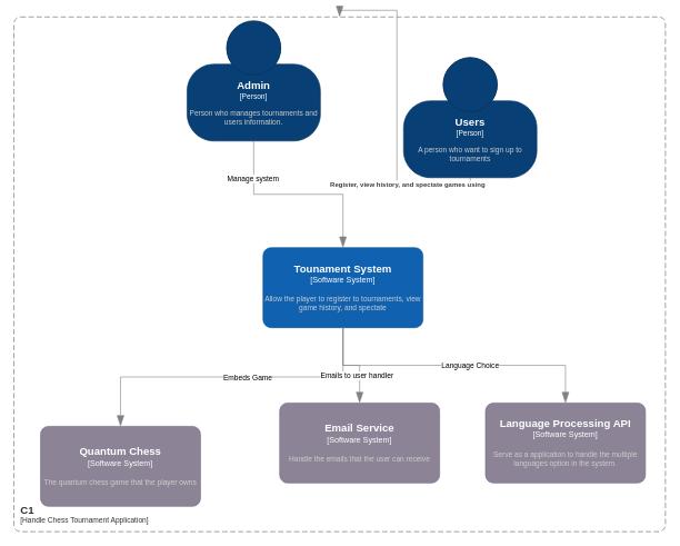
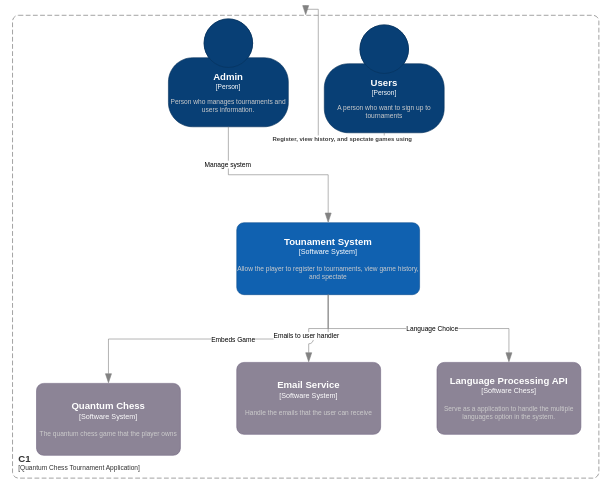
- <mxCell id="2" value="&lt;font style=&quot;font-size: 16px&quot;&gt;&lt;b&gt;Users&lt;/b&gt;&lt;/font&gt;&lt;div&gt;[Person]&lt;/div&gt;&lt;br&gt;&lt;div&gt;&lt;font style=&quot;font-size: 11px&quot;&gt;&lt;font color=&quot;#cccccc&quot;&gt;A person who want to sign up to tournaments&lt;/font&gt;&lt;/div&gt;" style="html=1;fontSize=11;dashed=0;whiteSpace=wrap;fillColor=#083F75;strokeColor=#06315C;fontColor=#ffffff;shape=mxgraph.c4.person2;align=center;metaEdit=1;points=[[0.5,0,0],[1,0.5,0],[1,0.75,0],[0.75,1,0],[0.5,1,0],[0.25,1,0],[0,0.75,0],[0,0.5,0]];resizable=0;" parent="1" vertex="1"><mxGeometry x="605" y="81" width="200" height="180" as="geometry" /></mxCell>
+ <mxCell id="2" value="&lt;font style=&quot;font-size: 16px&quot;&gt;&lt;b&gt;Users&lt;/b&gt;&lt;/font&gt;&lt;div&gt;[Person]&lt;/div&gt;&lt;br&gt;&lt;div&gt;&lt;font style=&quot;font-size: 11px&quot;&gt;&lt;font color=&quot;#cccccc&quot;&gt;A person who want to sign up to tournaments&lt;/font&gt;&lt;/div&gt;" style="html=1;fontSize=11;dashed=0;whiteSpace=wrap;fillColor=#083F75;strokeColor=#06315C;fontColor=#ffffff;shape=mxgraph.c4.person2;align=center;metaEdit=1;points=[[0.5,0,0],[1,0.5,0],[1,0.75,0],[0.75,1,0],[0.5,1,0],[0.25,1,0],[0,0.75,0],[0,0.5,0]];resizable=0;" parent="1" vertex="1"><mxGeometry x="540" y="36" width="200" height="180" as="geometry" /></mxCell>
- <mxCell id="3" value="&lt;font style=&quot;font-size: 16px&quot;&gt;&lt;b&gt;Tounament System&lt;/b&gt;&lt;/font&gt;&lt;div&gt;[Software System]&lt;/div&gt;&lt;br&gt;&lt;div&gt;&lt;font style=&quot;font-size: 11px&quot;&gt;&lt;font color=&quot;#cccccc&quot;&gt;Allow the player to register to tournaments, view game history, and spectate&lt;/font&gt;&lt;/div&gt;" style="rounded=1;whiteSpace=wrap;html=1;labelBackgroundColor=none;fillColor=#1061B0;fontColor=#ffffff;align=center;arcSize=10;strokeColor=#0D5091;metaEdit=1;resizable=0;points=[[0.25,0,0],[0.5,0,0],[0.75,0,0],[1,0.25,0],[1,0.5,0],[1,0.75,0],[0.75,1,0],[0.5,1,0],[0.25,1,0],[0,0.75,0],[0,0.5,0],[0,0.25,0]];" parent="1" vertex="1"><mxGeometry x="394" y="366" width="240" height="120" as="geometry" /></mxCell>
+ <mxCell id="3" value="&lt;font style=&quot;font-size: 16px&quot;&gt;&lt;b&gt;Tounament System&lt;/b&gt;&lt;/font&gt;&lt;div&gt;[Software System]&lt;/div&gt;&lt;br&gt;&lt;div&gt;&lt;font style=&quot;font-size: 11px&quot;&gt;&lt;font color=&quot;#cccccc&quot;&gt;Allow the player to register to tournaments, view game history, and spectate&lt;/font&gt;&lt;/div&gt;" style="rounded=1;whiteSpace=wrap;html=1;labelBackgroundColor=none;fillColor=#1061B0;fontColor=#ffffff;align=center;arcSize=10;strokeColor=#0D5091;metaEdit=1;resizable=0;points=[[0.25,0,0],[0.5,0,0],[0.75,0,0],[1,0.25,0],[1,0.5,0],[1,0.75,0],[0.75,1,0],[0.5,1,0],[0.25,1,0],[0,0.75,0],[0,0.5,0],[0,0.25,0]];" parent="1" vertex="1"><mxGeometry x="394" y="366" width="305" height="120" as="geometry" /></mxCell>
- <mxCell id="12" value="&lt;font style=&quot;font-size: 16px&quot;&gt;&lt;b&gt;Email Service&lt;/b&gt;&lt;/font&gt;&lt;div&gt;[Software System]&lt;/div&gt;&lt;br&gt;&lt;div&gt;&lt;font style=&quot;font-size: 11px&quot;&gt;&lt;font color=&quot;#cccccc&quot;&gt;Handle the emails that the user can receive&lt;/font&gt;&lt;/div&gt;" style="rounded=1;whiteSpace=wrap;html=1;labelBackgroundColor=none;fillColor=#8C8496;fontColor=#ffffff;align=center;arcSize=10;strokeColor=#736782;metaEdit=1;resizable=0;points=[[0.25,0,0],[0.5,0,0],[0.75,0,0],[1,0.25,0],[1,0.5,0],[1,0.75,0],[0.75,1,0],[0.5,1,0],[0.25,1,0],[0,0.75,0],[0,0.5,0],[0,0.25,0]];" parent="1" vertex="1"><mxGeometry x="419" y="599" width="240" height="120" as="geometry" /></mxCell>
+ <mxCell id="12" value="&lt;font style=&quot;font-size: 16px&quot;&gt;&lt;b&gt;Email Service&lt;/b&gt;&lt;/font&gt;&lt;div&gt;[Software System]&lt;/div&gt;&lt;br&gt;&lt;div&gt;&lt;font style=&quot;font-size: 11px&quot;&gt;&lt;font color=&quot;#cccccc&quot;&gt;Handle the emails that the user can receive&lt;/font&gt;&lt;/div&gt;" style="rounded=1;whiteSpace=wrap;html=1;labelBackgroundColor=none;fillColor=#8C8496;fontColor=#ffffff;align=center;arcSize=10;strokeColor=#736782;metaEdit=1;resizable=0;points=[[0.25,0,0],[0.5,0,0],[0.75,0,0],[1,0.25,0],[1,0.5,0],[1,0.75,0],[0.75,1,0],[0.5,1,0],[0.25,1,0],[0,0.75,0],[0,0.5,0],[0,0.25,0]];" parent="1" vertex="1"><mxGeometry x="394" y="599" width="240" height="120" as="geometry" /></mxCell>
- <mxCell id="17" value="&lt;font style=&quot;font-size: 16px&quot;&gt;&lt;b&gt;Language Processing API&lt;/b&gt;&lt;/font&gt;&lt;div&gt;[Software System]&lt;/div&gt;&lt;br&gt;&lt;div&gt;&lt;font style=&quot;font-size: 11px&quot;&gt;&lt;font color=&quot;#cccccc&quot;&gt;Serve as a application to handle the multiple languages option in the system.&lt;/font&gt;&lt;/div&gt;" style="rounded=1;whiteSpace=wrap;html=1;labelBackgroundColor=none;fillColor=#8C8496;fontColor=#ffffff;align=center;arcSize=10;strokeColor=#736782;metaEdit=1;resizable=0;points=[[0.25,0,0],[0.5,0,0],[0.75,0,0],[1,0.25,0],[1,0.5,0],[1,0.75,0],[0.75,1,0],[0.5,1,0],[0.25,1,0],[0,0.75,0],[0,0.5,0],[0,0.25,0]];" parent="1" vertex="1"><mxGeometry x="728" y="599" width="240" height="120" as="geometry" /></mxCell>
+ <mxCell id="17" value="&lt;font style=&quot;font-size: 16px&quot;&gt;&lt;b&gt;Language Processing API&lt;/b&gt;&lt;/font&gt;&lt;div&gt;[Software Chess]&lt;/div&gt;&lt;br&gt;&lt;div&gt;&lt;font style=&quot;font-size: 11px&quot;&gt;&lt;font color=&quot;#cccccc&quot;&gt;Serve as a application to handle the multiple languages option in the system.&lt;/font&gt;&lt;/div&gt;" style="rounded=1;whiteSpace=wrap;html=1;labelBackgroundColor=none;fillColor=#8C8496;fontColor=#ffffff;align=center;arcSize=10;strokeColor=#736782;metaEdit=1;resizable=0;points=[[0.25,0,0],[0.5,0,0],[0.75,0,0],[1,0.25,0],[1,0.5,0],[1,0.75,0],[0.75,1,0],[0.5,1,0],[0.25,1,0],[0,0.75,0],[0,0.5,0],[0,0.25,0]];" parent="1" vertex="1"><mxGeometry x="728" y="599" width="240" height="120" as="geometry" /></mxCell>
- <mxCell id="11" value="&lt;font style=&quot;font-size: 16px&quot;&gt;&lt;b&gt;&lt;div style=&quot;text-align: left&quot;&gt;C1&lt;/div&gt;&lt;/b&gt;&lt;/font&gt;&lt;div style=&quot;text-align: left&quot;&gt;[Handle Chess Tournament Application]&lt;/div&gt;" style="rounded=1;fontSize=11;whiteSpace=wrap;html=1;dashed=1;arcSize=20;fillColor=none;strokeColor=#666666;fontColor=#333333;labelBackgroundColor=none;align=left;verticalAlign=bottom;labelBorderColor=none;spacingTop=0;spacing=10;dashPattern=8 4;metaEdit=1;rotatable=0;perimeter=rectanglePerimeter;noLabel=0;labelPadding=0;allowArrows=0;connectable=0;expand=0;recursiveResize=0;editable=1;pointerEvents=0;absoluteArcSize=1;points=[[0.25,0,0],[0.5,0,0],[0.75,0,0],[1,0.25,0],[1,0.5,0],[1,0.75,0],[0.75,1,0],[0.5,1,0],[0.25,1,0],[0,0.75,0],[0,0.5,0],[0,0.25,0]];" parent="1" vertex="1"><mxGeometry x="20" y="20" width="978" height="772" as="geometry" /></mxCell>
+ <mxCell id="11" value="&lt;font style=&quot;font-size: 16px&quot;&gt;&lt;b&gt;&lt;div style=&quot;text-align: left&quot;&gt;C1&lt;/div&gt;&lt;/b&gt;&lt;/font&gt;&lt;div style=&quot;text-align: left&quot;&gt;[Quantum Chess Tournament Application]&lt;/div&gt;" style="rounded=1;fontSize=11;whiteSpace=wrap;html=1;dashed=1;arcSize=20;fillColor=none;strokeColor=#666666;fontColor=#333333;labelBackgroundColor=none;align=left;verticalAlign=bottom;labelBorderColor=none;spacingTop=0;spacing=10;dashPattern=8 4;metaEdit=1;rotatable=0;perimeter=rectanglePerimeter;noLabel=0;labelPadding=0;allowArrows=0;connectable=0;expand=0;recursiveResize=0;editable=1;pointerEvents=0;absoluteArcSize=1;points=[[0.25,0,0],[0.5,0,0],[0.75,0,0],[1,0.25,0],[1,0.5,0],[1,0.75,0],[0.75,1,0],[0.5,1,0],[0.25,1,0],[0,0.75,0],[0,0.5,0],[0,0.25,0]];" parent="1" vertex="1"><mxGeometry x="20" y="20" width="978" height="772" as="geometry" /></mxCell>
